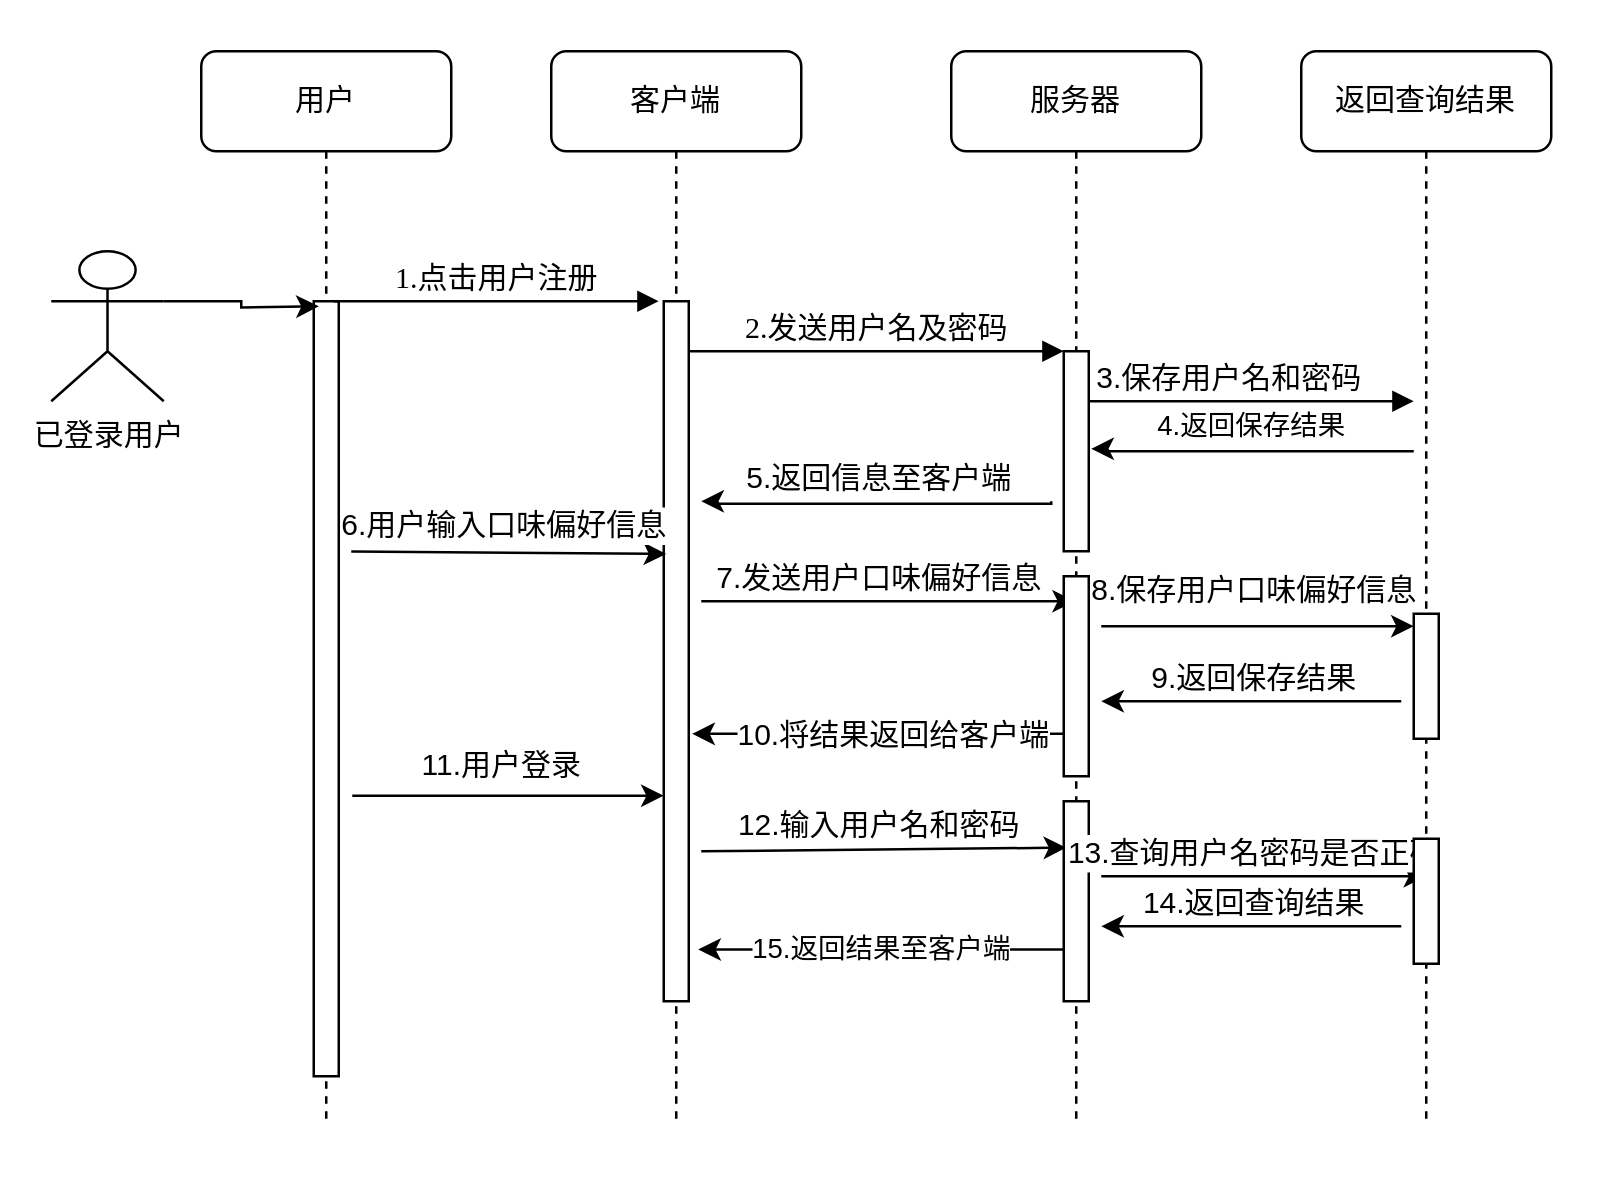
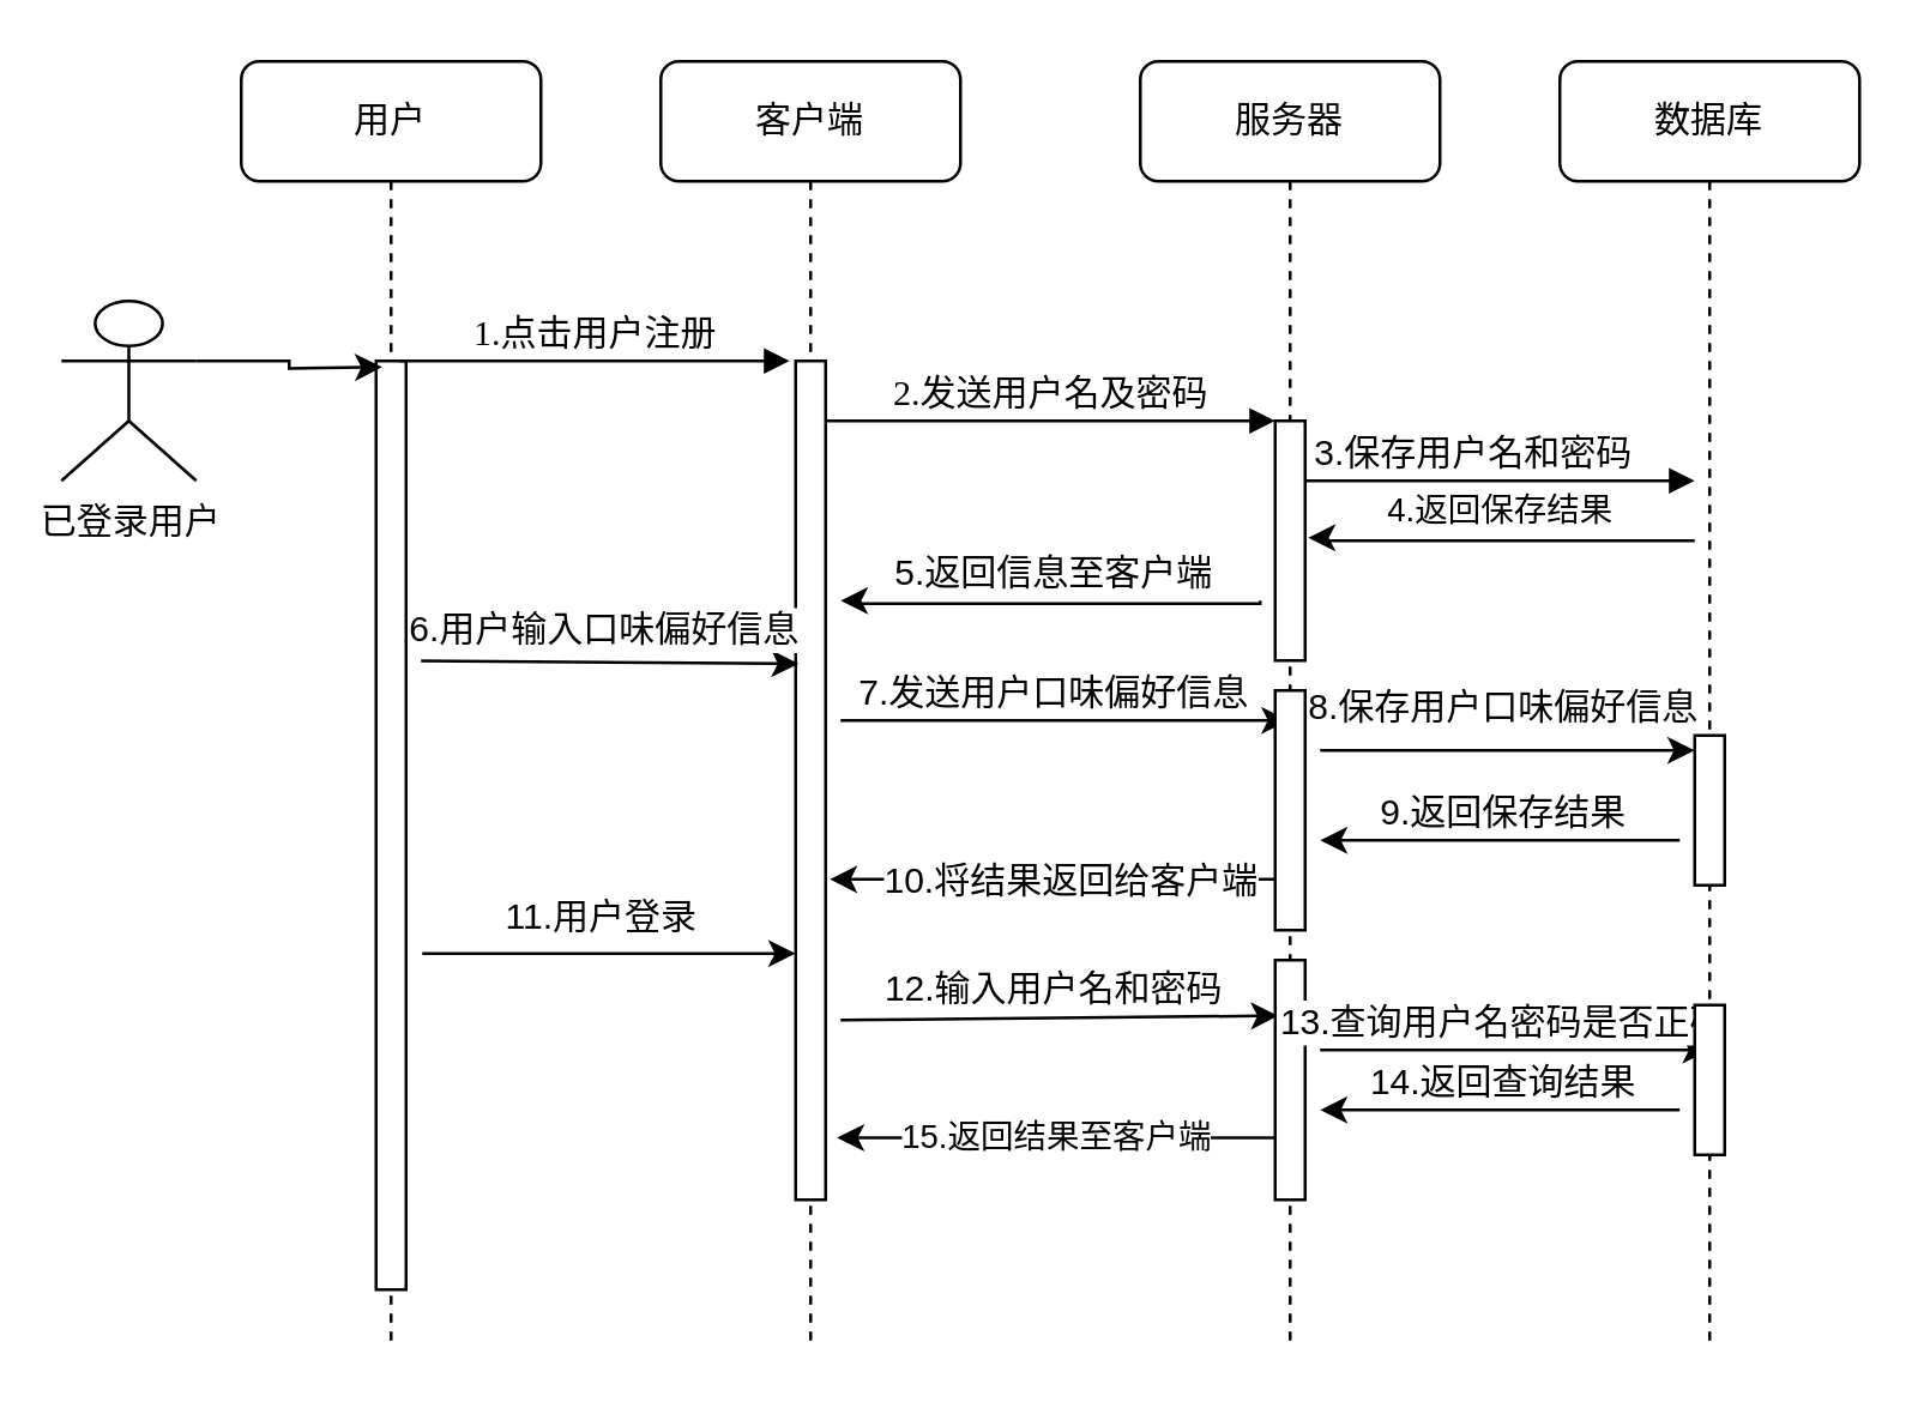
- <mxCell id="13" value="返回查询结果" style="shape=umlLifeline;perimeter=lifelinePerimeter;whiteSpace=wrap;html=1;container=1;collapsible=0;recursiveResize=0;outlineConnect=0;rounded=1;shadow=0;comic=0;labelBackgroundColor=none;strokeWidth=1;fontFamily=Verdana;fontSize=12;align=center;" vertex="1" parent="1"><mxGeometry x="520" y="20" width="100" height="430" as="geometry" /></mxCell>
+ <mxCell id="13" value="数据库" style="shape=umlLifeline;perimeter=lifelinePerimeter;whiteSpace=wrap;html=1;container=1;collapsible=0;recursiveResize=0;outlineConnect=0;rounded=1;shadow=0;comic=0;labelBackgroundColor=none;strokeWidth=1;fontFamily=Verdana;fontSize=12;align=center;" vertex="1" parent="1"><mxGeometry x="520" y="20" width="100" height="430" as="geometry" /></mxCell>
